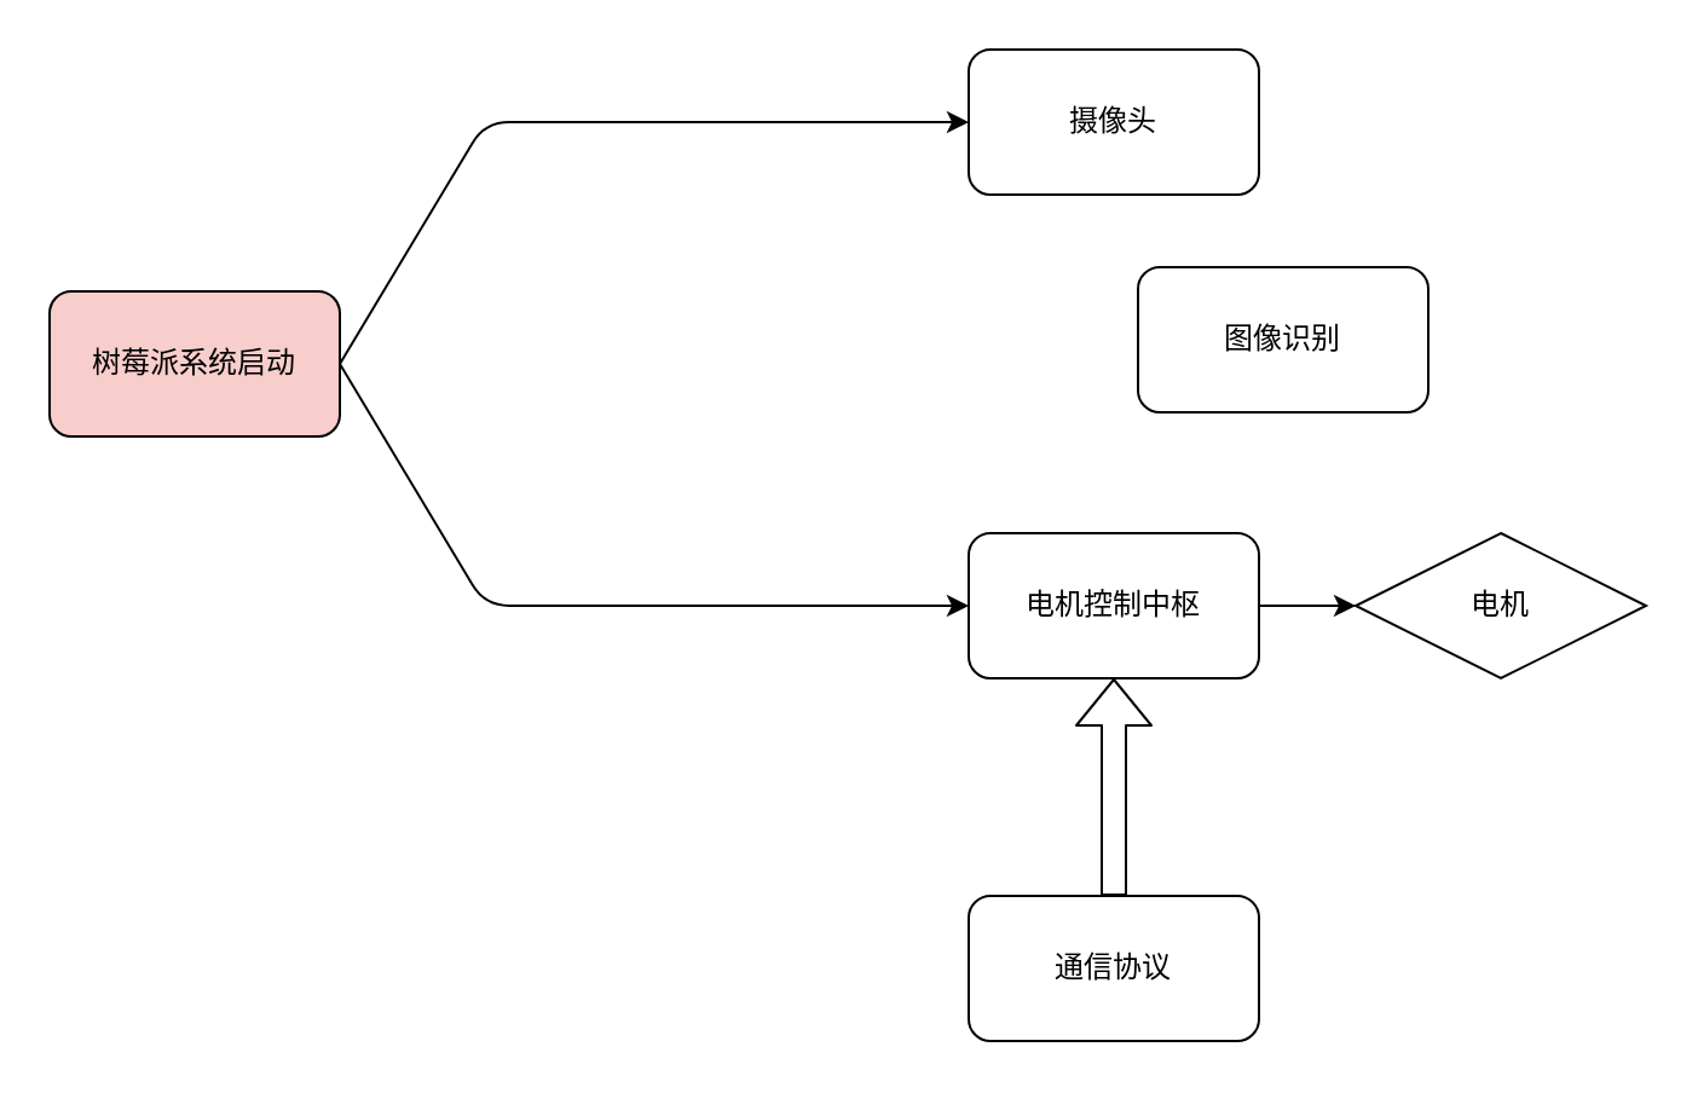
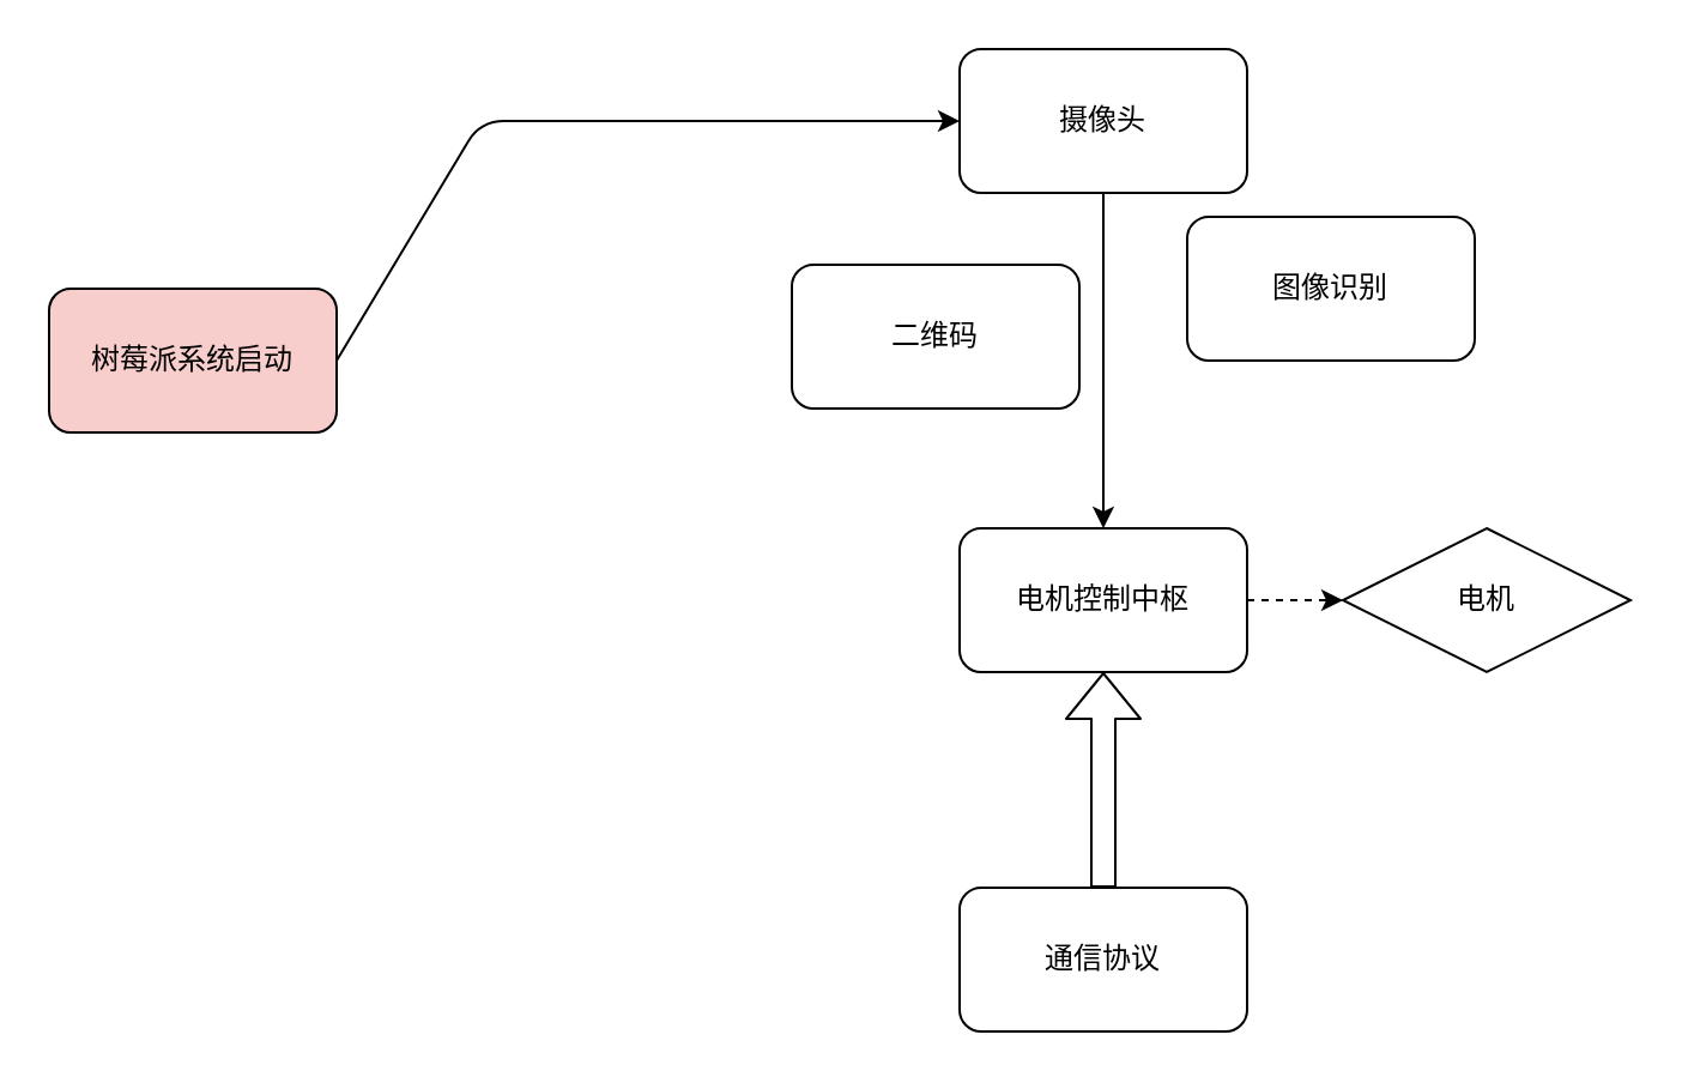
+ <mxCell id="12" value="二维码" style="rounded=1;whiteSpace=wrap;html=1;" vertex="1" parent="1"><mxGeometry x="330" y="110" width="120" height="60" as="geometry" /></mxCell>
- <mxCell id="13" value="图像识别" style="rounded=1;whiteSpace=wrap;html=1;" vertex="1" parent="1"><mxGeometry x="470" y="110" width="120" height="60" as="geometry" /></mxCell>
+ <mxCell id="13" value="图像识别" style="rounded=1;whiteSpace=wrap;html=1;" vertex="1" parent="1"><mxGeometry x="495" y="90" width="120" height="60" as="geometry" /></mxCell>
+ <mxCell id="7" value="" style="endArrow=classic;html=1;exitX=0.5;exitY=1;exitDx=0;exitDy=0;entryX=0.5;entryY=0;entryDx=0;entryDy=0;" edge="1" parent="1" source="4" target="6"><mxGeometry width="50" height="50" relative="1" as="geometry"><mxPoint x="80" y="350" as="sourcePoint" /><mxPoint x="130" y="300" as="targetPoint" /></mxGeometry></mxCell>
- <mxCell id="5" value="" style="endArrow=classic;html=1;entryX=0;entryY=0.5;entryDx=0;entryDy=0;exitX=1;exitY=0.5;exitDx=0;exitDy=0;" edge="1" parent="1" source="2" target="6"><mxGeometry width="50" height="50" relative="1" as="geometry"><mxPoint x="200" y="180" as="sourcePoint" /><mxPoint x="190" y="200" as="targetPoint" /><Array as="points"><mxPoint x="200" y="250" /></Array></mxGeometry></mxCell>
- <mxCell id="10" value="" style="endArrow=classic;html=1;exitX=1;exitY=0.5;exitDx=0;exitDy=0;" edge="1" parent="1" source="6" target="11"><mxGeometry width="50" height="50" relative="1" as="geometry"><mxPoint x="20" y="500" as="sourcePoint" /><mxPoint x="580" y="250" as="targetPoint" /></mxGeometry></mxCell>
+ <mxCell id="10" value="" style="endArrow=classic;html=1;exitX=1;exitY=0.5;exitDx=0;exitDy=0;dashed=1;" edge="1" parent="1" source="6" target="11"><mxGeometry width="50" height="50" relative="1" as="geometry"><mxPoint x="20" y="500" as="sourcePoint" /><mxPoint x="580" y="250" as="targetPoint" /></mxGeometry></mxCell>
